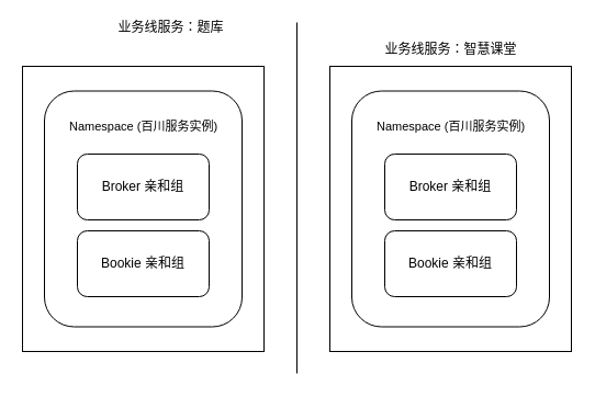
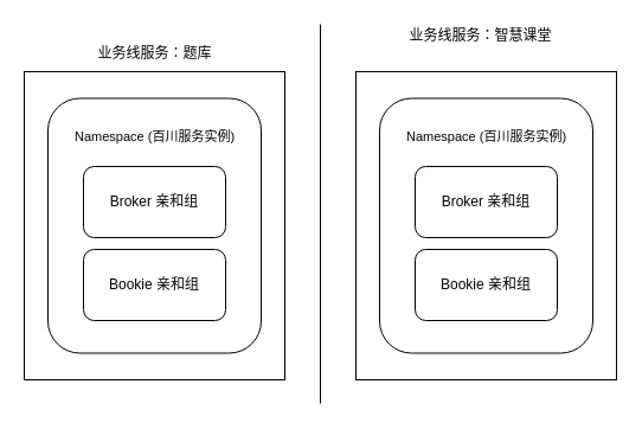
- <mxCell id="3" value="业务线服务：题库" style="text;html=1;resizable=0;autosize=1;align=center;verticalAlign=middle;points=[];fillColor=none;strokeColor=none;rounded=0;" vertex="1" parent="1"><mxGeometry x="95" y="10" width="120" height="30" as="geometry" /></mxCell>
+ <mxCell id="3" value="业务线服务：题库" style="text;html=1;resizable=0;autosize=1;align=center;verticalAlign=middle;points=[];fillColor=none;strokeColor=none;rounded=0;" vertex="1" parent="1"><mxGeometry x="70" y="30" width="120" height="30" as="geometry" /></mxCell>
- <mxCell id="9" value="业务线服务：智慧课堂" style="text;html=1;resizable=0;autosize=1;align=center;verticalAlign=middle;points=[];fillColor=none;strokeColor=none;rounded=0;" vertex="1" parent="1"><mxGeometry x="340" y="30" width="140" height="30" as="geometry" /></mxCell>
+ <mxCell id="9" value="业务线服务：智慧课堂" style="text;html=1;resizable=0;autosize=1;align=center;verticalAlign=middle;points=[];fillColor=none;strokeColor=none;rounded=0;" vertex="1" parent="1"><mxGeometry x="335" y="15" width="140" height="30" as="geometry" /></mxCell>
